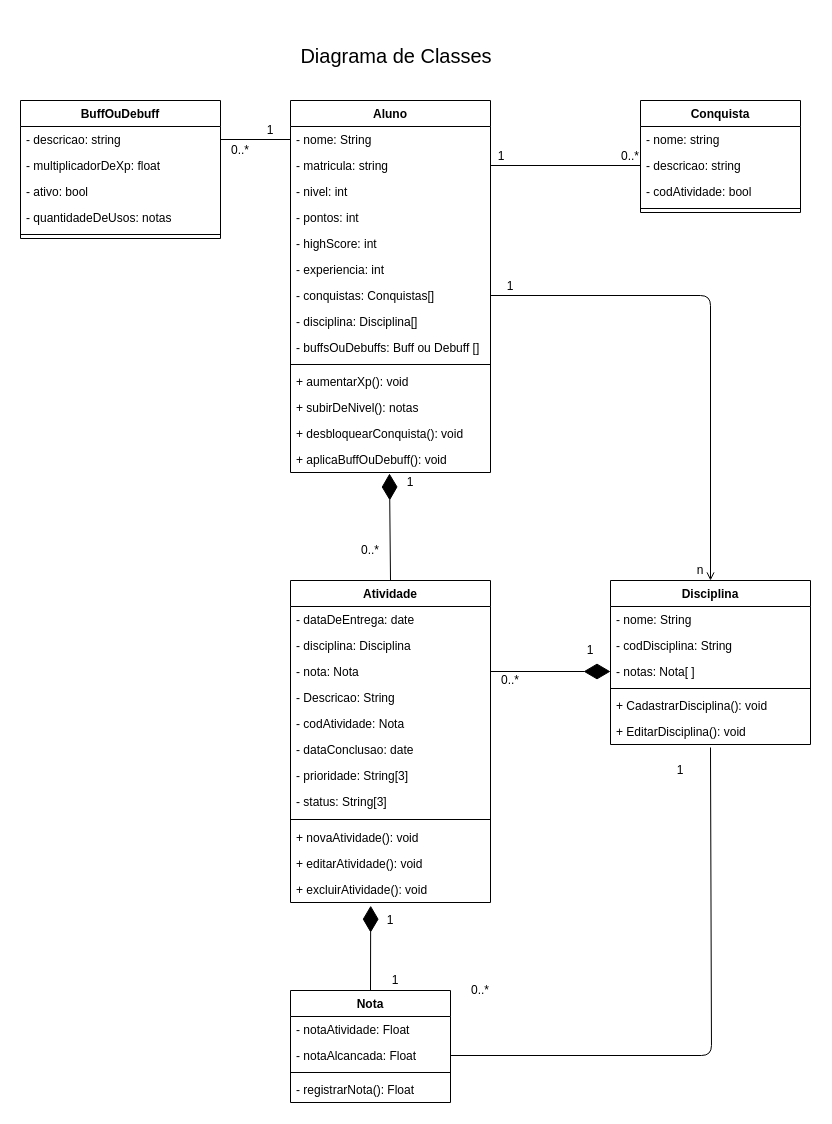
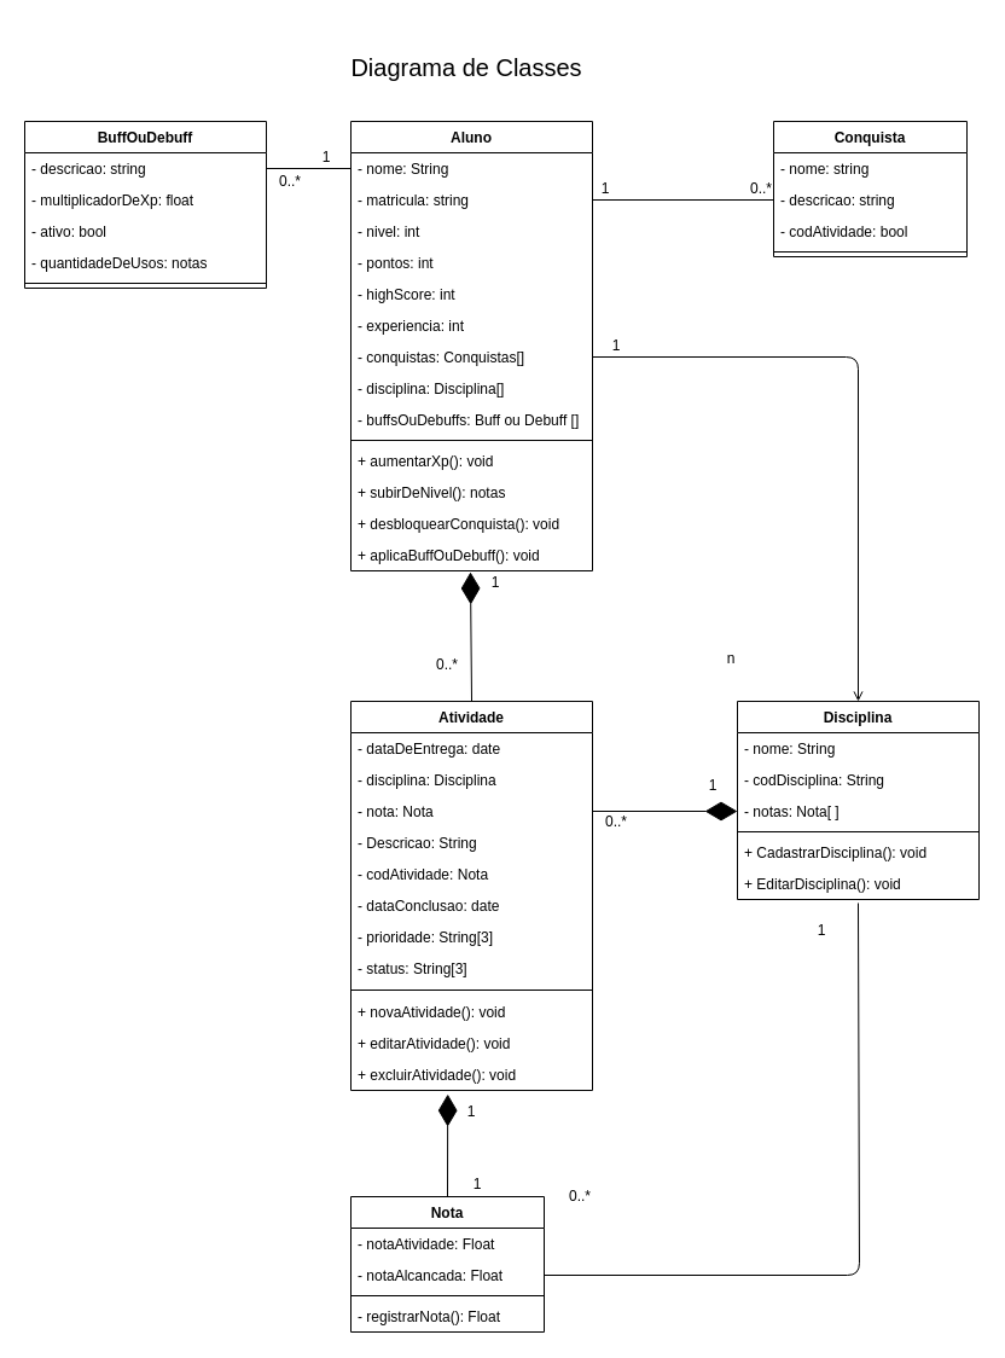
- <mxCell id="74" value="&lt;font style=&quot;font-size: 20px&quot;&gt;Diagrama de Classes&lt;br&gt;&lt;/font&gt;" style="text;html=1;strokeColor=none;fillColor=none;align=center;verticalAlign=middle;whiteSpace=wrap;rounded=0;" vertex="1" parent="1"><mxGeometry x="171" y="20" width="450" height="70" as="geometry" /></mxCell>
+ <mxCell id="74" value="&lt;font style=&quot;font-size: 20px&quot;&gt;Diagrama de Classes&lt;br&gt;&lt;/font&gt;" style="text;html=1;strokeColor=none;fillColor=none;align=center;verticalAlign=middle;whiteSpace=wrap;rounded=0;" vertex="1" parent="1"><mxGeometry x="161" y="20" width="450" height="70" as="geometry" /></mxCell>
- <mxCell id="72" value="n" style="text;html=1;strokeColor=none;fillColor=none;align=center;verticalAlign=middle;whiteSpace=wrap;rounded=0;" vertex="1" parent="1"><mxGeometry x="680" y="560" width="40" height="20" as="geometry" /></mxCell>
+ <mxCell id="72" value="n" style="text;html=1;strokeColor=none;fillColor=none;align=center;verticalAlign=middle;whiteSpace=wrap;rounded=0;" vertex="1" parent="1"><mxGeometry x="585" y="535" width="40" height="20" as="geometry" /></mxCell>
